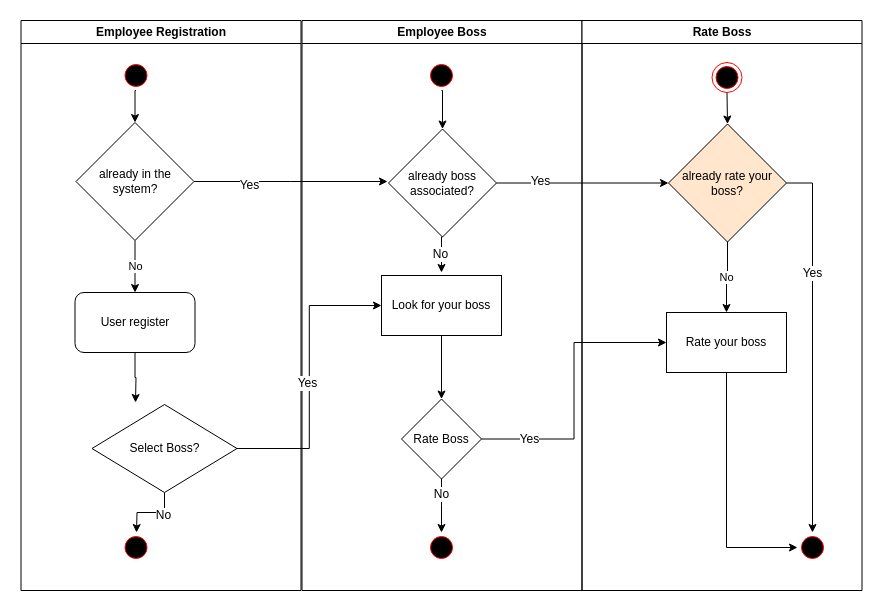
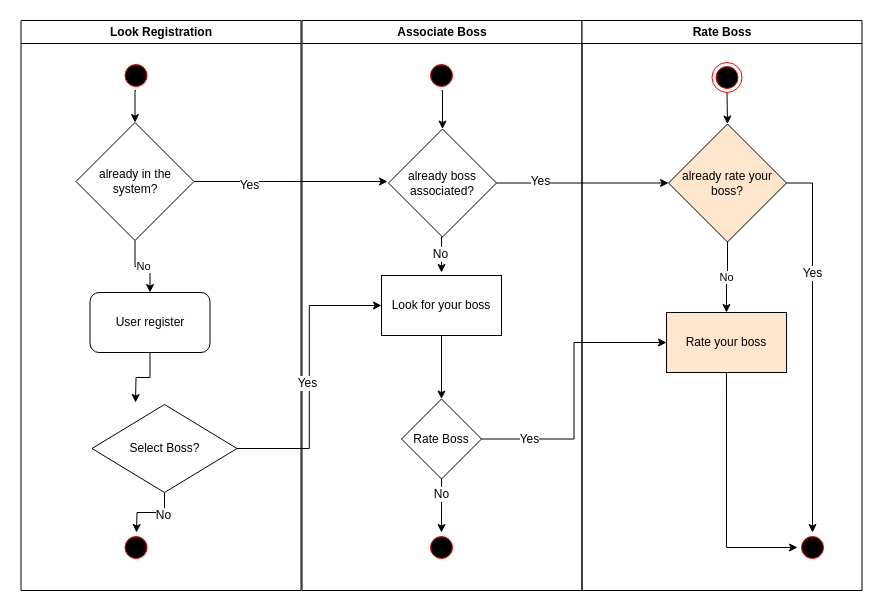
- <mxCell id="2" value="Employee Registration" style="swimlane;whiteSpace=wrap" parent="1" vertex="1"><mxGeometry x="20.5" y="20" width="280" height="570" as="geometry"><mxRectangle x="163.5" y="128" width="160" height="23" as="alternateBounds" /></mxGeometry></mxCell>
+ <mxCell id="2" value="Look Registration" style="swimlane;whiteSpace=wrap" parent="1" vertex="1"><mxGeometry x="20.5" y="20" width="280" height="570" as="geometry"><mxRectangle x="163.5" y="128" width="160" height="23" as="alternateBounds" /></mxGeometry></mxCell>
- <mxCell id="11" value="Employee Boss" style="swimlane;whiteSpace=wrap" parent="1" vertex="1"><mxGeometry x="301.5" y="20" width="280" height="570" as="geometry" /></mxCell>
+ <mxCell id="11" value="Associate Boss" style="swimlane;whiteSpace=wrap" parent="1" vertex="1"><mxGeometry x="301.5" y="20" width="280" height="570" as="geometry" /></mxCell>
- <mxCell id="6" value="User register" style="rounded=1;whiteSpace=wrap;html=1;" vertex="1" parent="2"><mxGeometry x="54" y="272" width="120" height="60" as="geometry" /></mxCell>
+ <mxCell id="6" value="User register" style="rounded=1;whiteSpace=wrap;html=1;" vertex="1" parent="2"><mxGeometry x="69" y="272" width="120" height="60" as="geometry" /></mxCell>
- <mxCell id="24" value="Rate your boss" style="rounded=0;whiteSpace=wrap;html=1;" vertex="1" parent="19"><mxGeometry x="84.5" y="292" width="120" height="60" as="geometry" /></mxCell>
+ <mxCell id="24" value="Rate your boss" style="rounded=0;whiteSpace=wrap;html=1;fillColor=#ffe6cc;" vertex="1" parent="19"><mxGeometry x="84.5" y="292" width="120" height="60" as="geometry" /></mxCell>
